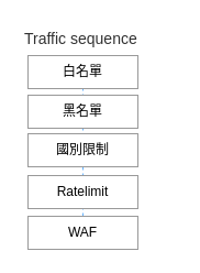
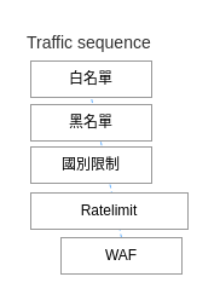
- <mxCell id="7" value="Ratelimit" style="rounded=0;whiteSpace=wrap;html=1;strokeColor=#999999;" vertex="1" parent="1"><mxGeometry x="25" y="159" width="100" height="30" as="geometry" /></mxCell>
+ <mxCell id="7" value="Ratelimit" style="rounded=0;whiteSpace=wrap;html=1;strokeColor=#999999;" vertex="1" parent="1"><mxGeometry x="25" y="159" width="130" height="30" as="geometry" /></mxCell>
- <mxCell id="8" value="WAF" style="rounded=0;whiteSpace=wrap;html=1;strokeColor=#999999;" vertex="1" parent="1"><mxGeometry x="25" y="196" width="100" height="30" as="geometry" /></mxCell>
+ <mxCell id="8" value="WAF" style="rounded=0;whiteSpace=wrap;html=1;strokeColor=#999999;" vertex="1" parent="1"><mxGeometry x="50" y="196" width="100" height="30" as="geometry" /></mxCell>
